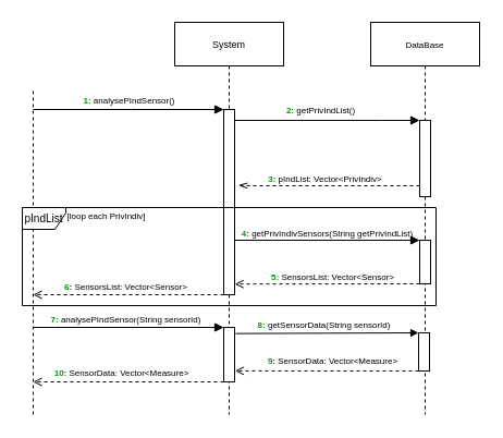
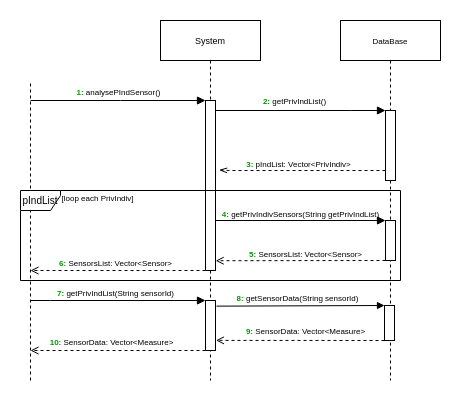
- <mxCell id="16" value="&lt;font style=&quot;font-size: 8px;&quot;&gt;&lt;b style=&quot;border-color: var(--border-color);&quot;&gt;&lt;font style=&quot;border-color: var(--border-color);&quot; color=&quot;#009900&quot;&gt;7:&lt;/font&gt;&amp;nbsp;&lt;/b&gt;analysePIndSensor(String sensorId)&lt;/font&gt;" style="text;html=1;align=center;verticalAlign=middle;resizable=0;points=[];autosize=1;strokeColor=none;fillColor=none;" vertex="1" parent="1"><mxGeometry x="35" y="277" width="160" height="30" as="geometry" /></mxCell>
+ <mxCell id="16" value="&lt;font style=&quot;font-size: 8px;&quot;&gt;&lt;b style=&quot;border-color: var(--border-color);&quot;&gt;&lt;font style=&quot;border-color: var(--border-color);&quot; color=&quot;#009900&quot;&gt;7:&lt;/font&gt;&amp;nbsp;&lt;/b&gt;getPrivIndList(String sensorId)&lt;/font&gt;" style="text;html=1;align=center;verticalAlign=middle;resizable=0;points=[];autosize=1;strokeColor=none;fillColor=none;" vertex="1" parent="1"><mxGeometry x="35" y="277" width="160" height="30" as="geometry" /></mxCell>
